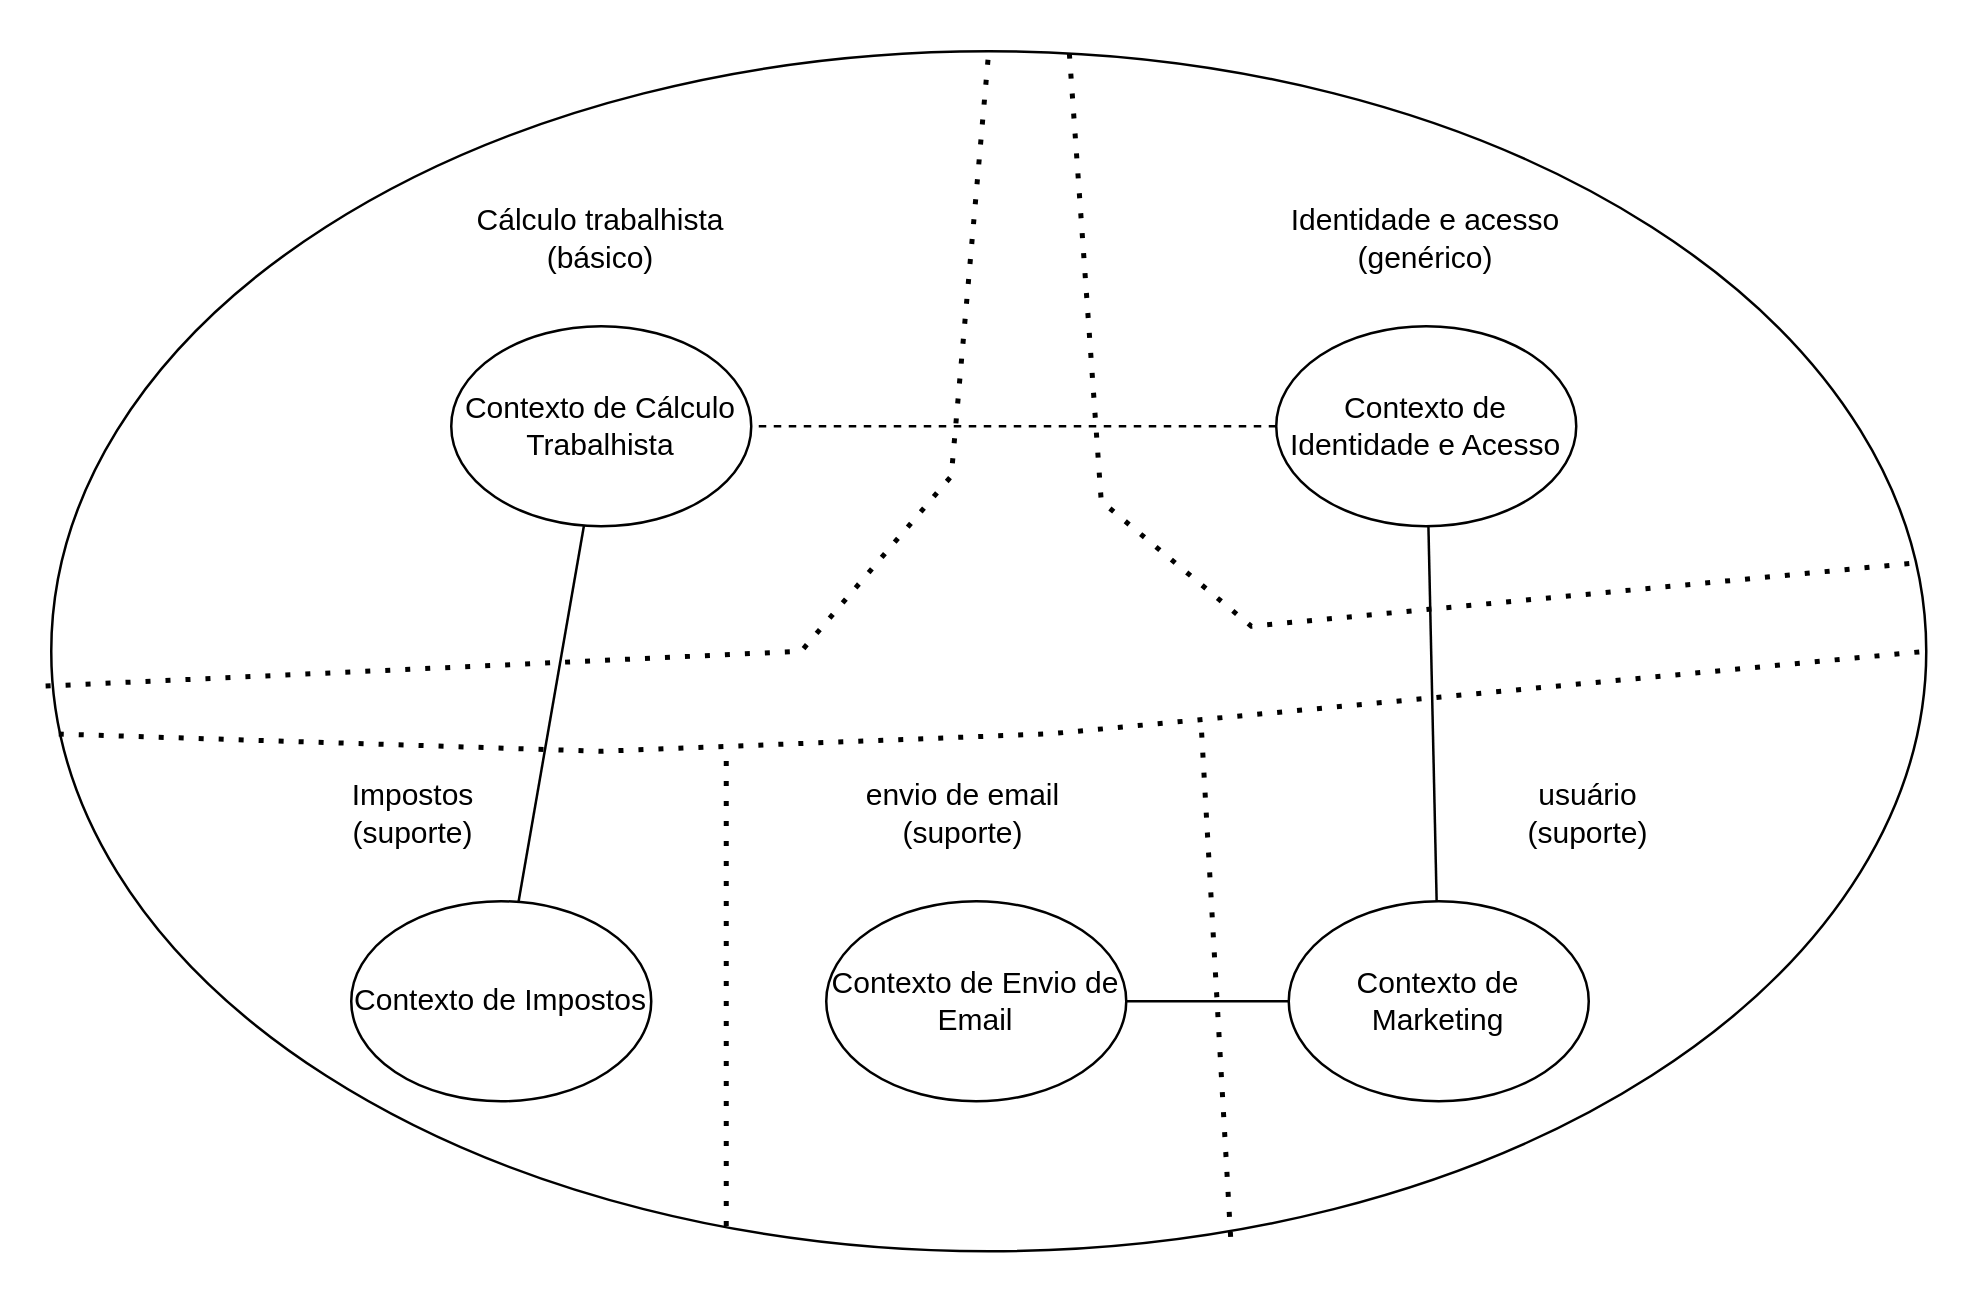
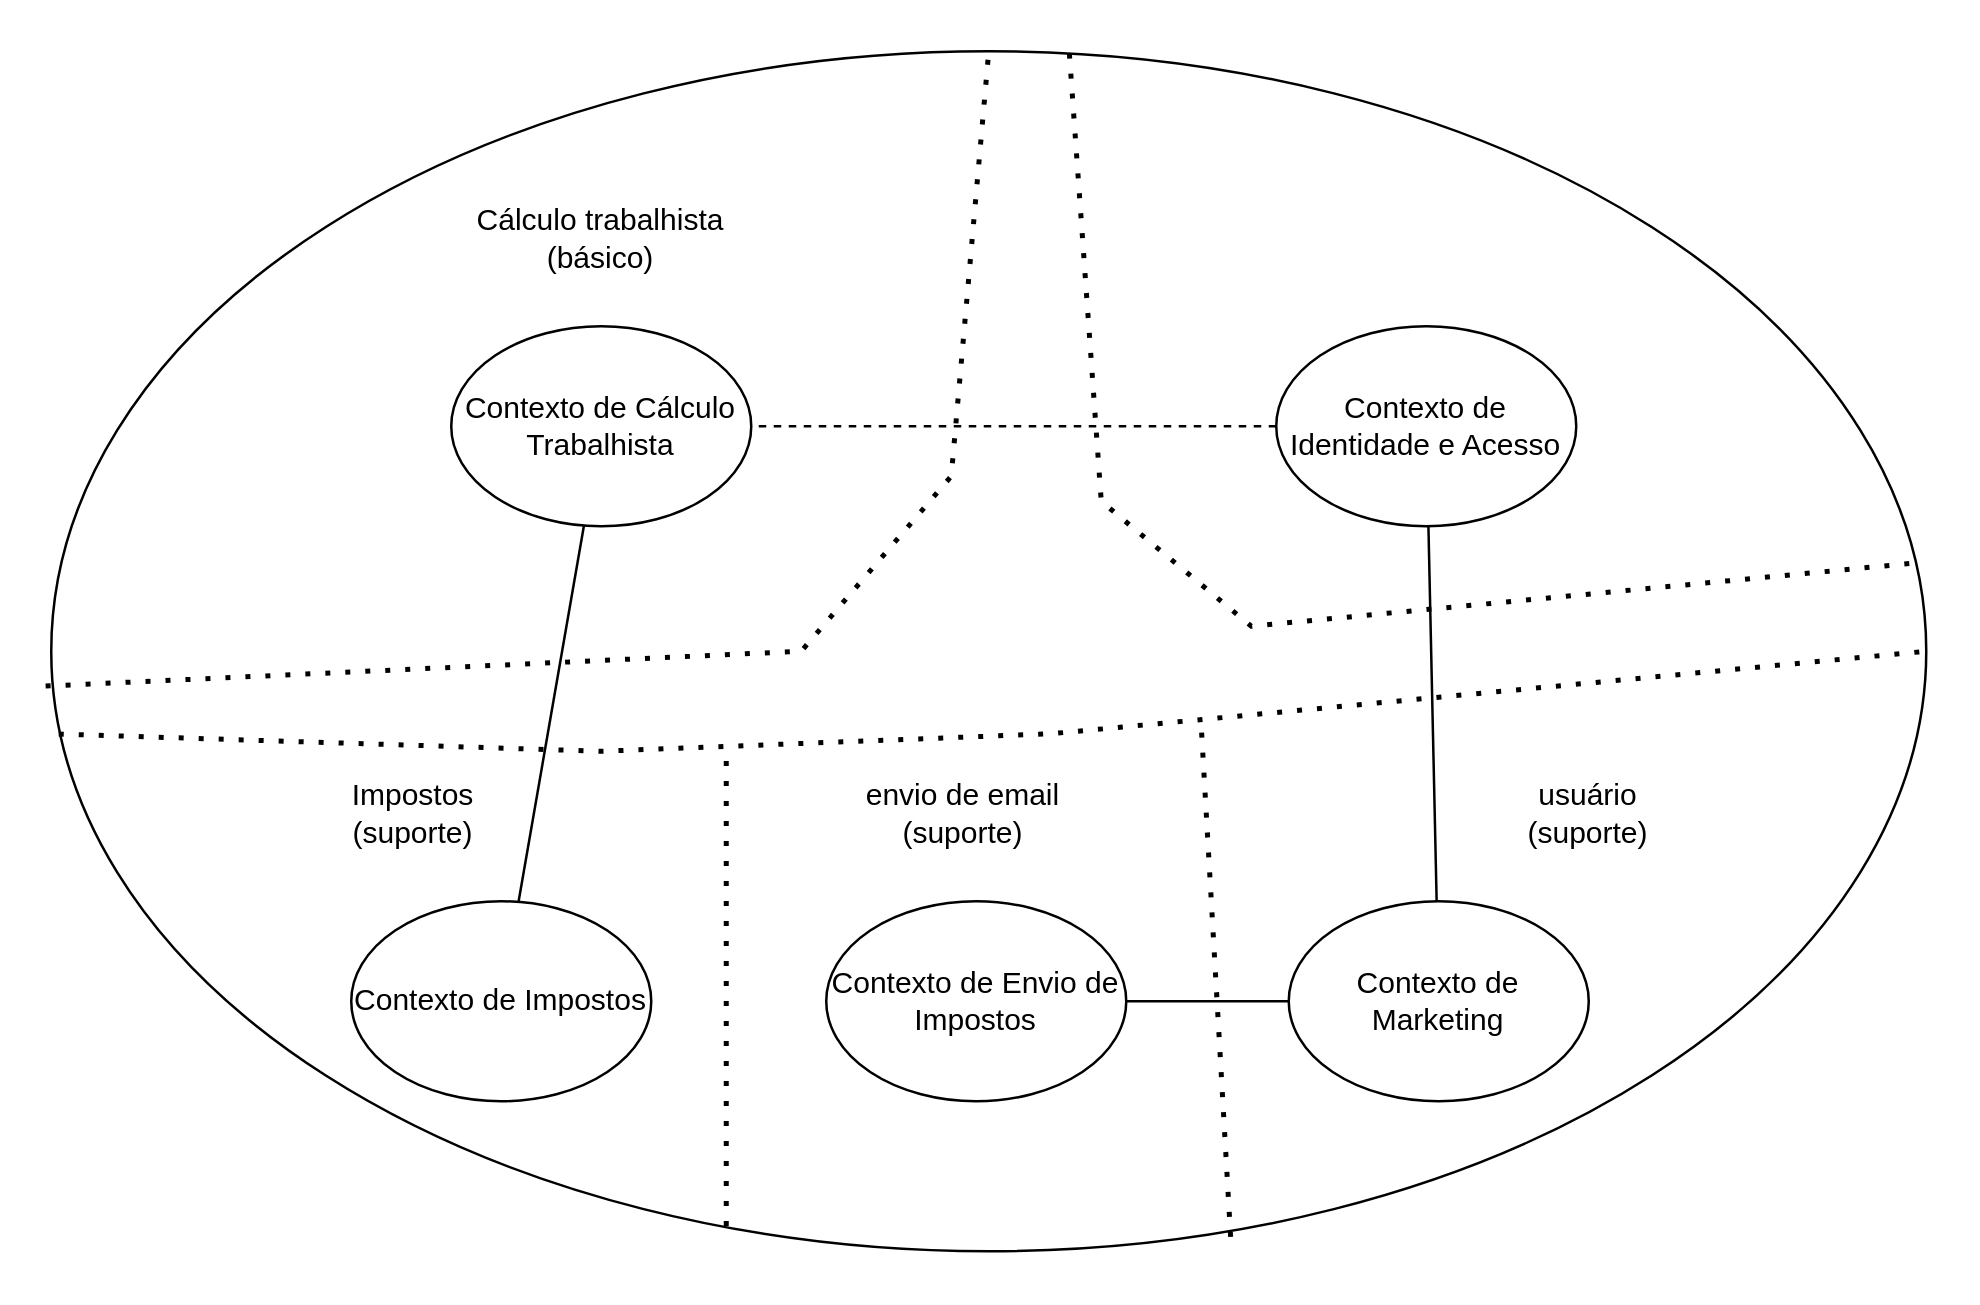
- <mxCell id="13" value="Identidade e acesso (genérico)" style="text;html=1;strokeColor=none;fillColor=none;align=center;verticalAlign=middle;whiteSpace=wrap;rounded=0;" parent="1" vertex="1"><mxGeometry x="515" y="80" width="110" height="30" as="geometry" /></mxCell>
- <mxCell id="7" value="Contexto de Envio de Email" style="ellipse;whiteSpace=wrap;html=1;" parent="1" vertex="1"><mxGeometry x="330" y="360" width="120" height="80" as="geometry" /></mxCell>
+ <mxCell id="7" value="Contexto de Envio de Impostos" style="ellipse;whiteSpace=wrap;html=1;" parent="1" vertex="1"><mxGeometry x="330" y="360" width="120" height="80" as="geometry" /></mxCell>
